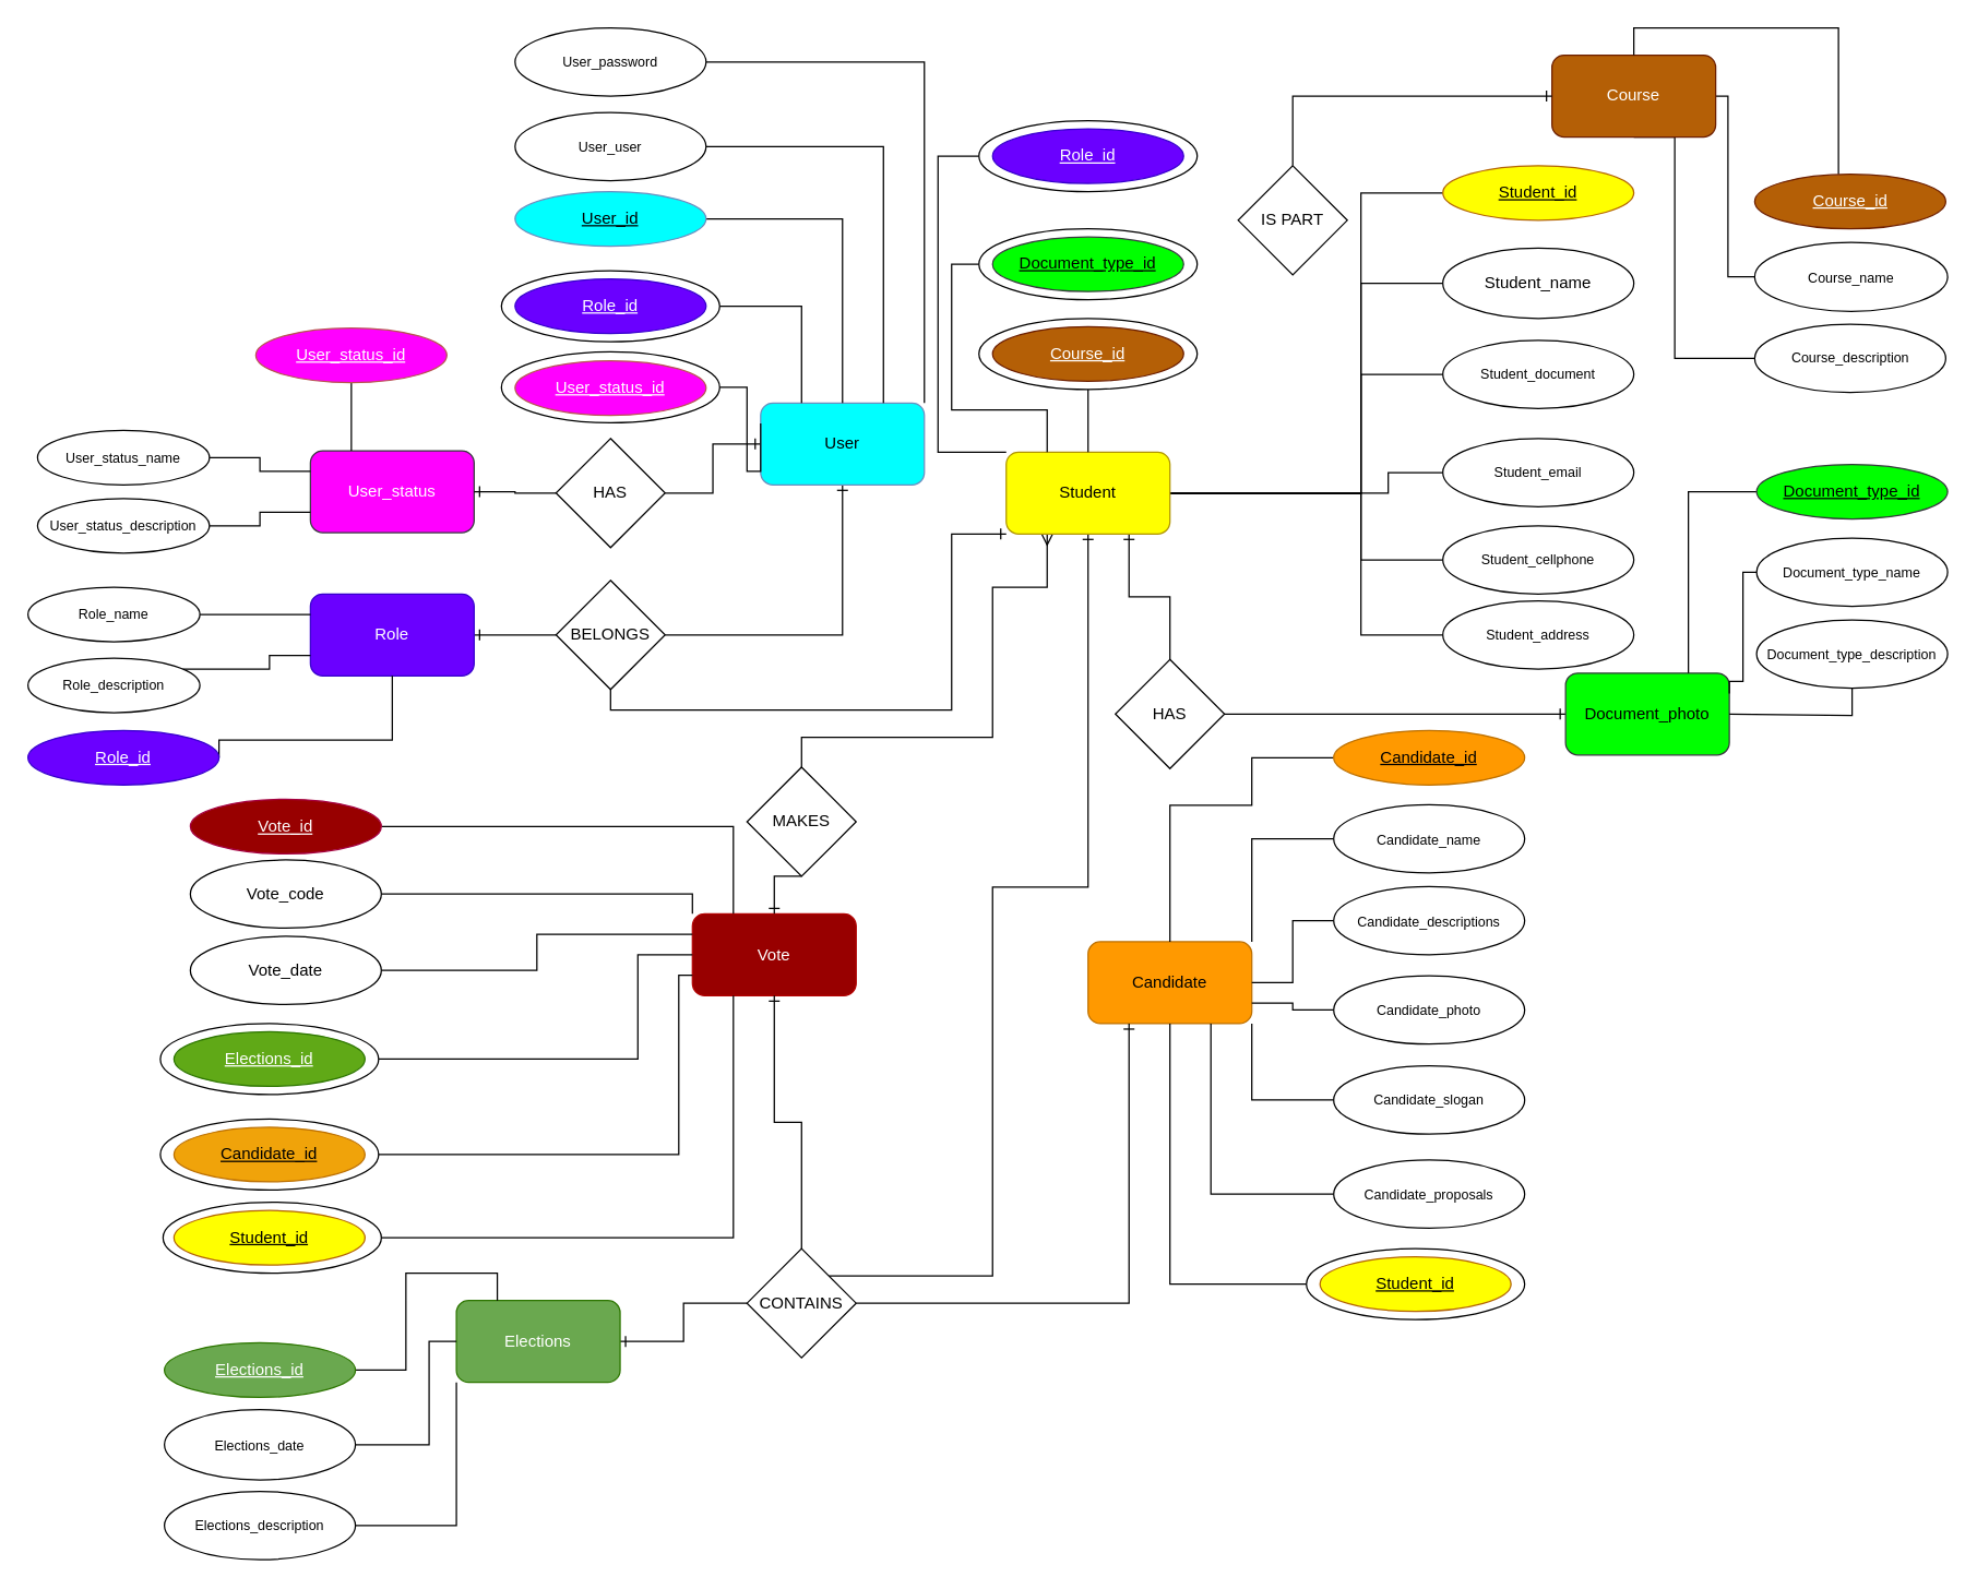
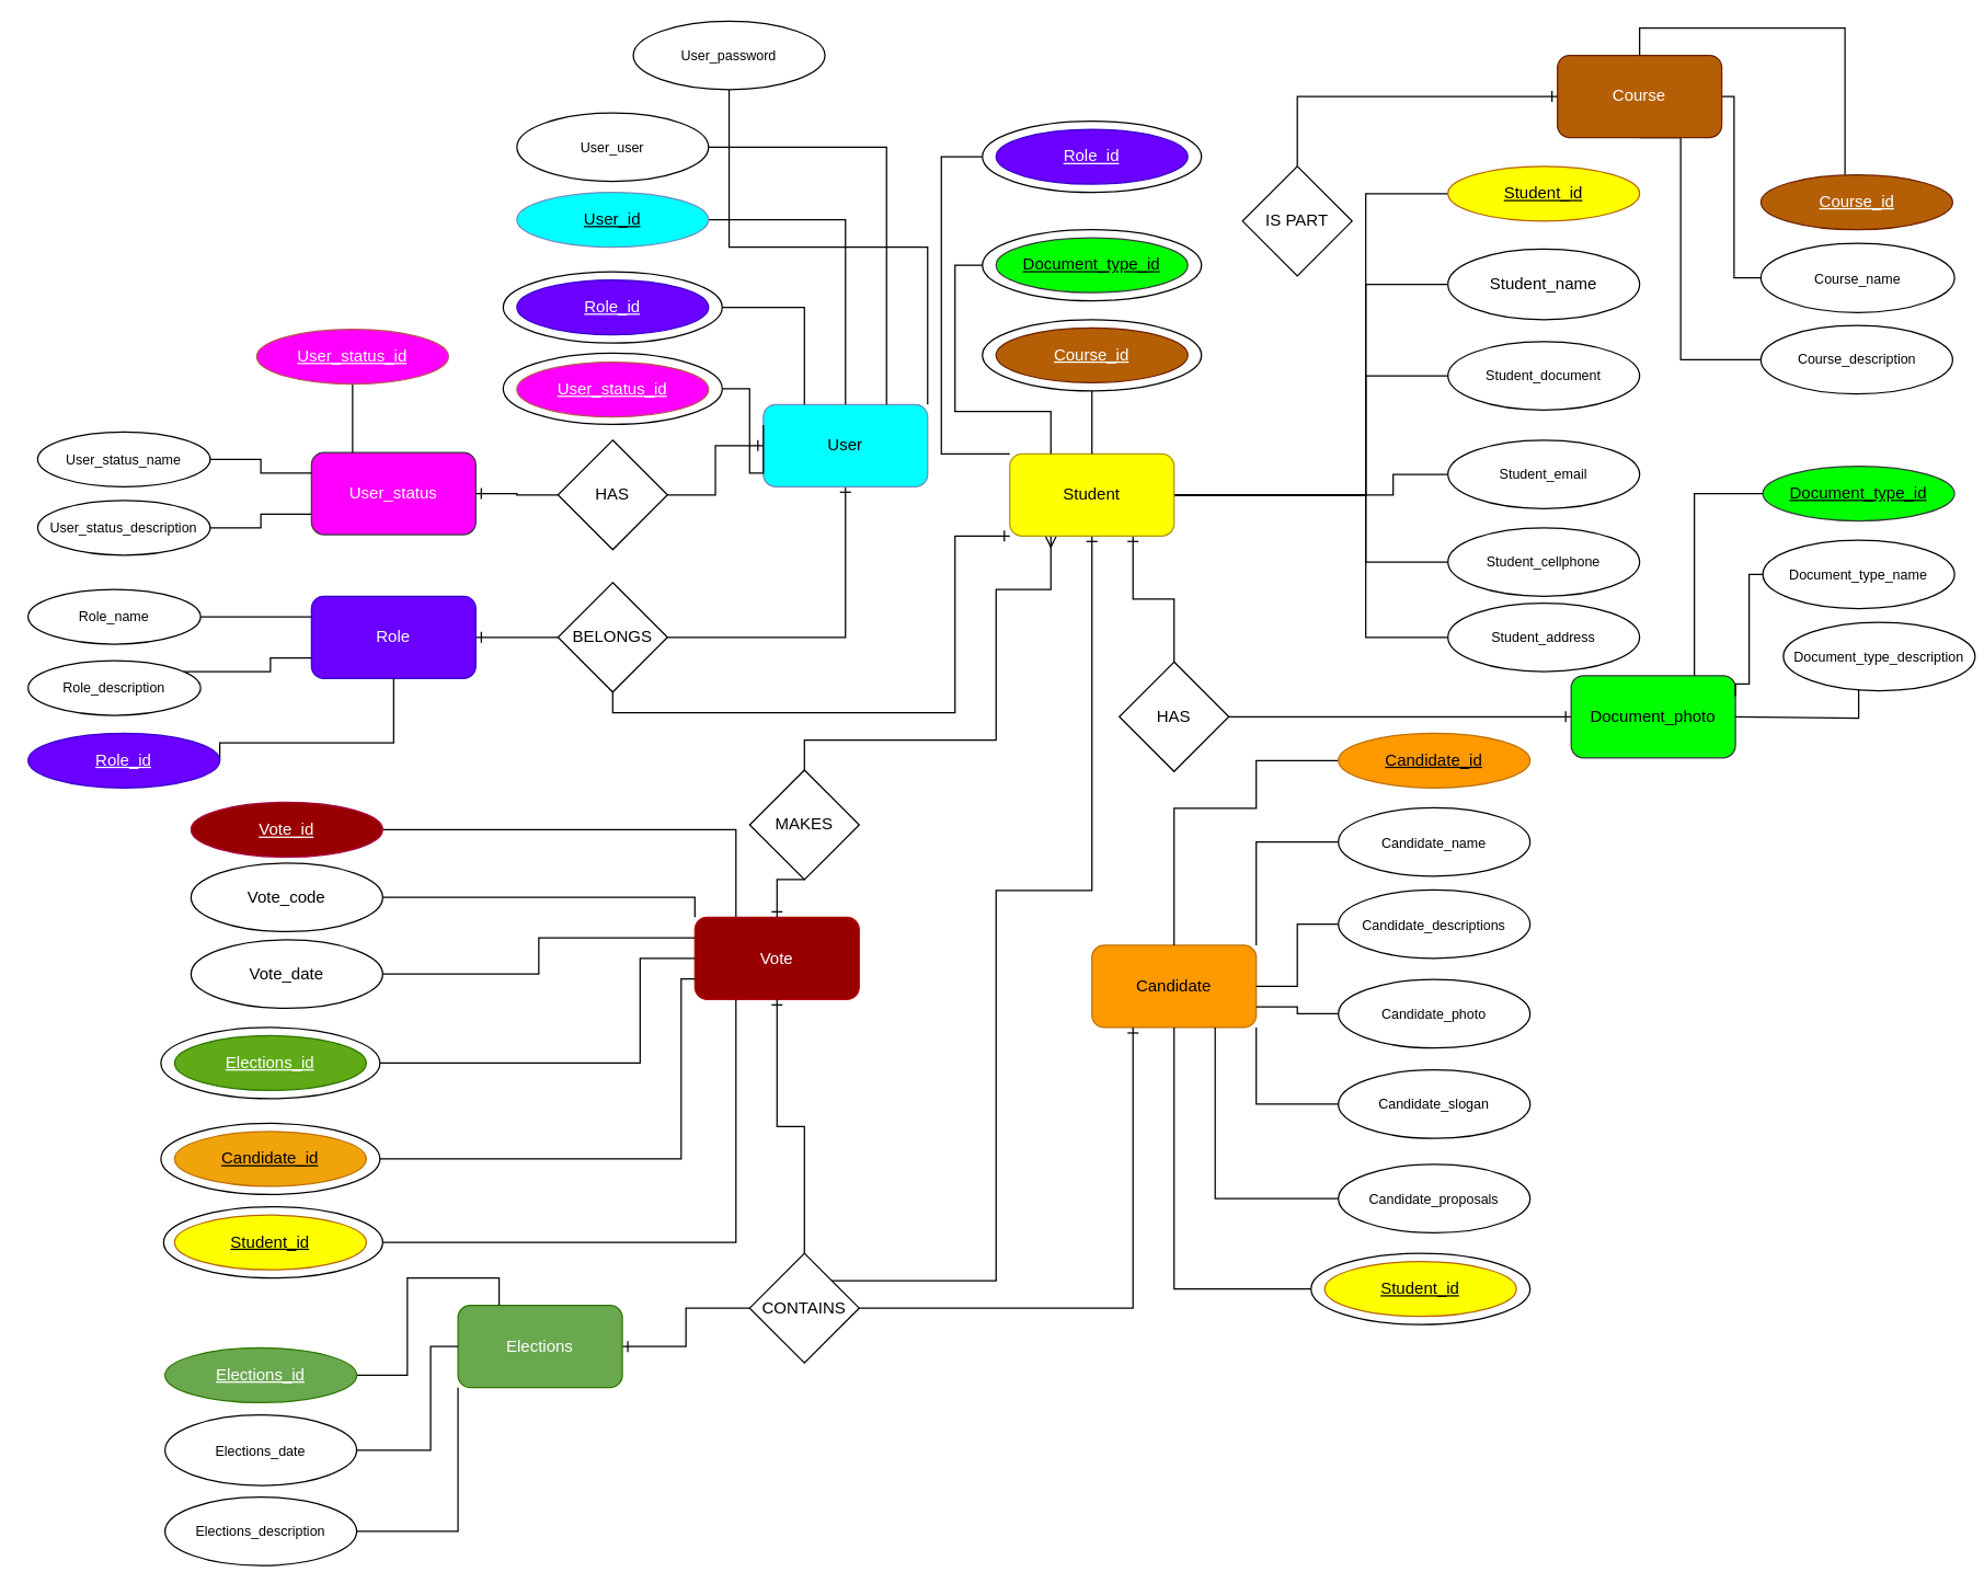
- <mxCell id="108" value="&lt;font style=&quot;font-size: 10px;&quot;&gt;User_password&lt;/font&gt;" style="ellipse;whiteSpace=wrap;html=1;" parent="1" vertex="1"><mxGeometry x="377" y="20" width="140" height="50" as="geometry" /></mxCell>
+ <mxCell id="108" value="&lt;font style=&quot;font-size: 10px;&quot;&gt;User_password&lt;/font&gt;" style="ellipse;whiteSpace=wrap;html=1;" parent="1" vertex="1"><mxGeometry x="462" y="15" width="140" height="50" as="geometry" /></mxCell>
- <mxCell id="73" value="&lt;font style=&quot;font-size: 10px;&quot;&gt;Document_type_description&lt;/font&gt;" style="ellipse;whiteSpace=wrap;html=1;" parent="1" vertex="1"><mxGeometry x="1287" y="454" width="140" height="50" as="geometry" /></mxCell>
+ <mxCell id="73" value="&lt;font style=&quot;font-size: 10px;&quot;&gt;Document_type_description&lt;/font&gt;" style="ellipse;whiteSpace=wrap;html=1;" parent="1" vertex="1"><mxGeometry x="1302" y="454" width="140" height="50" as="geometry" /></mxCell>
